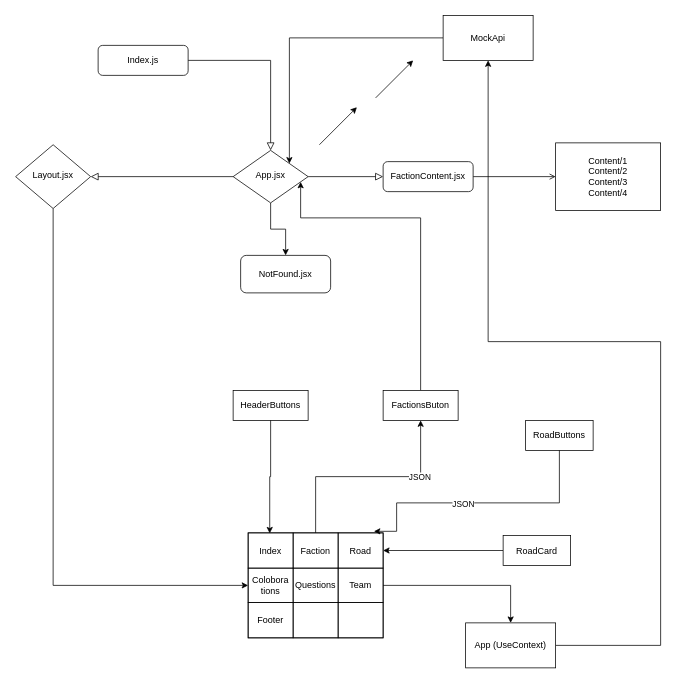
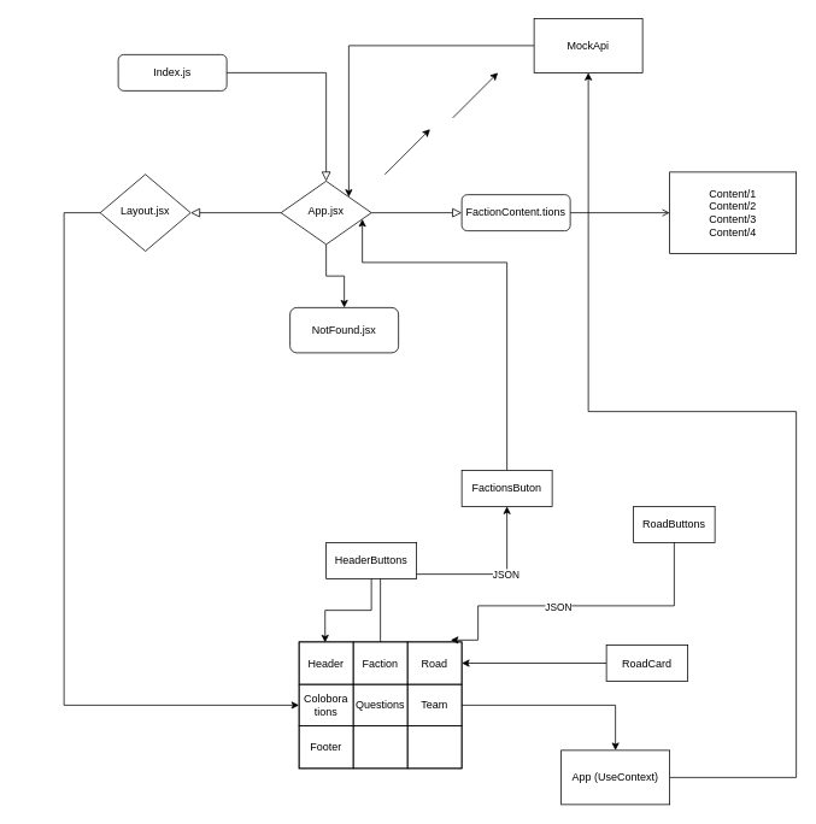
- <mxCell id="11" value="Layout.jsx" style="rhombus;whiteSpace=wrap;html=1;shadow=0;fontFamily=Helvetica;fontSize=12;align=center;strokeWidth=1;spacing=6;spacingTop=-4;" parent="1" vertex="1"><mxGeometry x="20" y="192.5" width="100" height="85" as="geometry" /></mxCell>
+ <mxCell id="11" value="Layout.jsx" style="rhombus;whiteSpace=wrap;html=1;shadow=0;fontFamily=Helvetica;fontSize=12;align=center;strokeWidth=1;spacing=6;spacingTop=-4;" parent="1" vertex="1"><mxGeometry x="110" y="192.5" width="100" height="85" as="geometry" /></mxCell>
- <mxCell id="9" value="FactionContent.jsx" style="rounded=1;whiteSpace=wrap;html=1;fontSize=12;glass=0;strokeWidth=1;shadow=0;" parent="1" vertex="1"><mxGeometry x="510" y="215" width="120" height="40" as="geometry" /></mxCell>
+ <mxCell id="9" value="FactionContent.tions" style="rounded=1;whiteSpace=wrap;html=1;fontSize=12;glass=0;strokeWidth=1;shadow=0;" parent="1" vertex="1"><mxGeometry x="510" y="215" width="120" height="40" as="geometry" /></mxCell>
- <mxCell id="31" value="HeaderButtons" style="rounded=0;whiteSpace=wrap;html=1;" vertex="1" parent="1"><mxGeometry x="310" y="520" width="100" height="40" as="geometry" /></mxCell>
+ <mxCell id="31" value="HeaderButtons" style="rounded=0;whiteSpace=wrap;html=1;" vertex="1" parent="1"><mxGeometry x="360" y="600" width="100" height="40" as="geometry" /></mxCell>
- <mxCell id="17" value="Index" style="connectable=0;recursiveResize=0;strokeColor=inherit;fillColor=none;align=center;whiteSpace=wrap;html=1;" vertex="1" parent="16"><mxGeometry width="60" height="47" as="geometry"><mxRectangle width="60" height="47" as="alternateBounds" /></mxGeometry></mxCell>
+ <mxCell id="17" value="Header" style="connectable=0;recursiveResize=0;strokeColor=inherit;fillColor=none;align=center;whiteSpace=wrap;html=1;" vertex="1" parent="16"><mxGeometry width="60" height="47" as="geometry"><mxRectangle width="60" height="47" as="alternateBounds" /></mxGeometry></mxCell>
